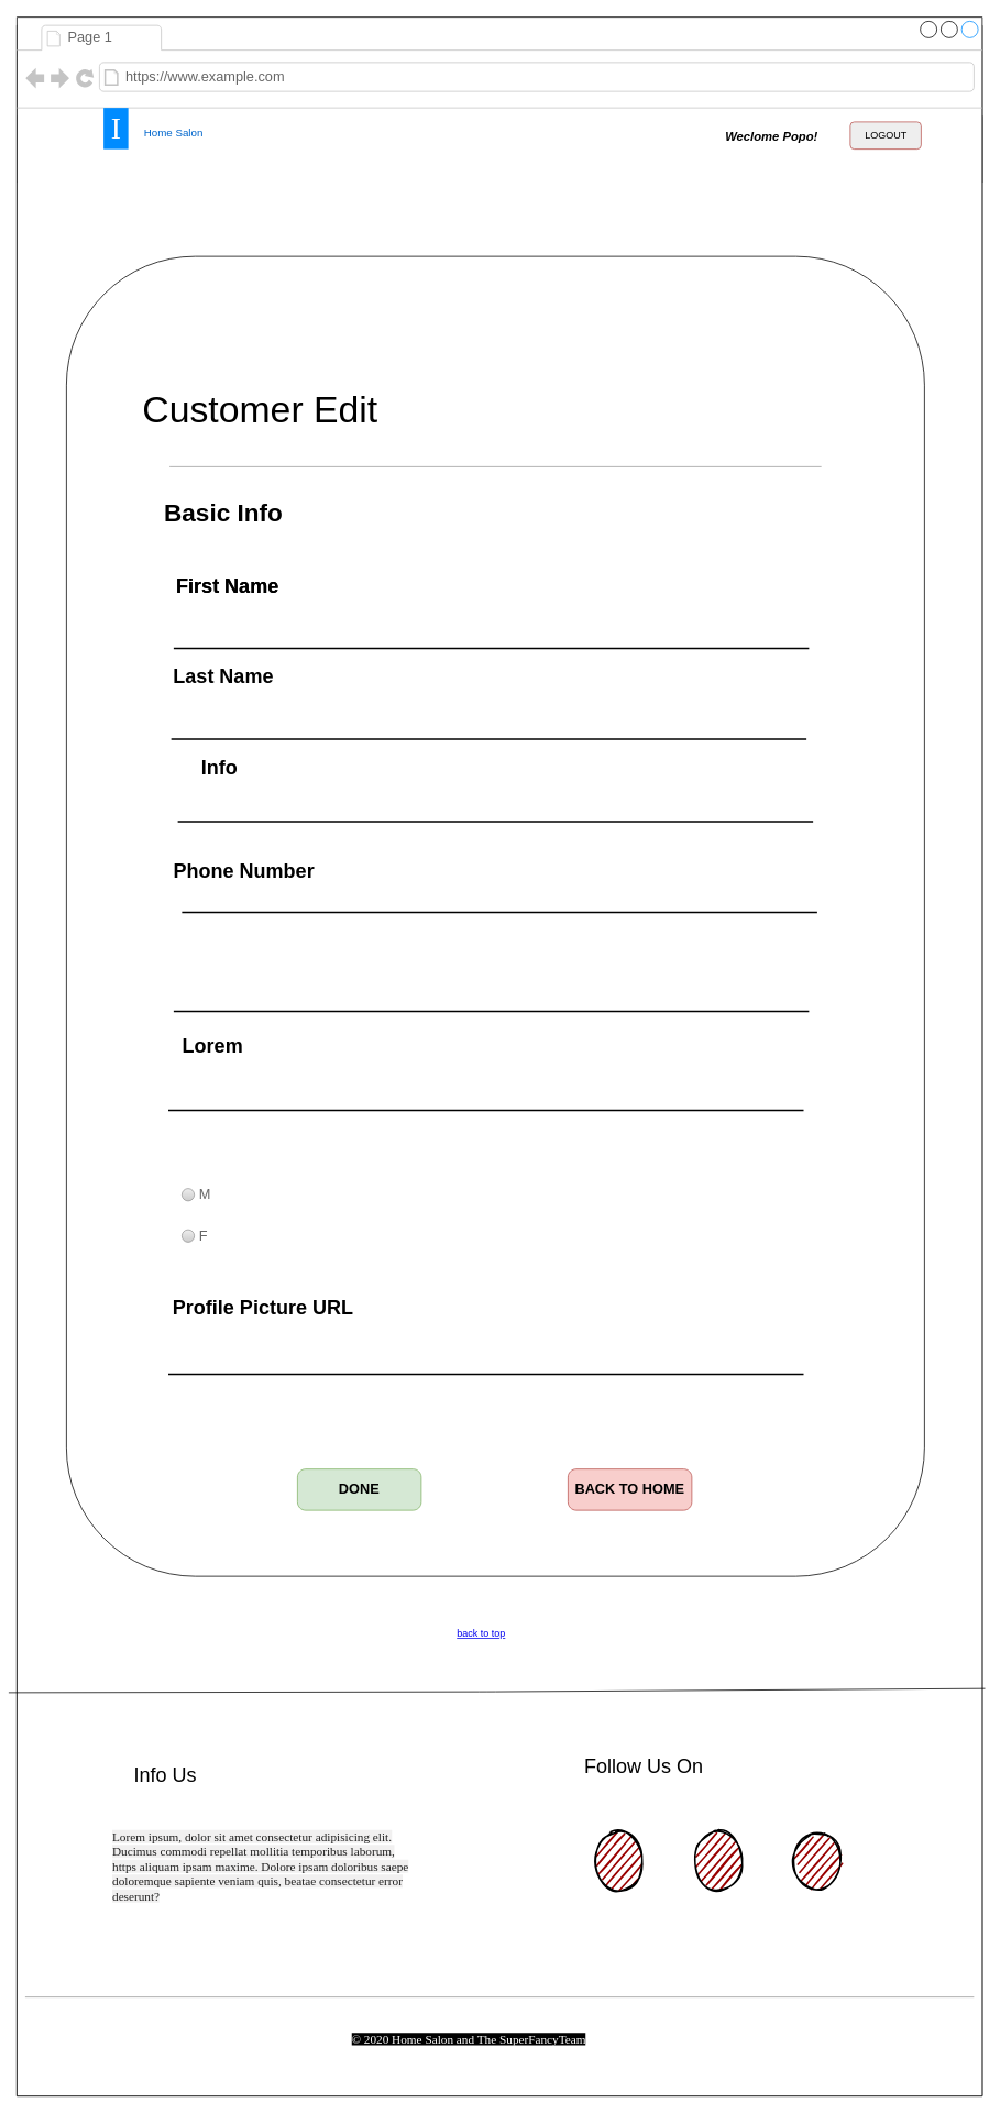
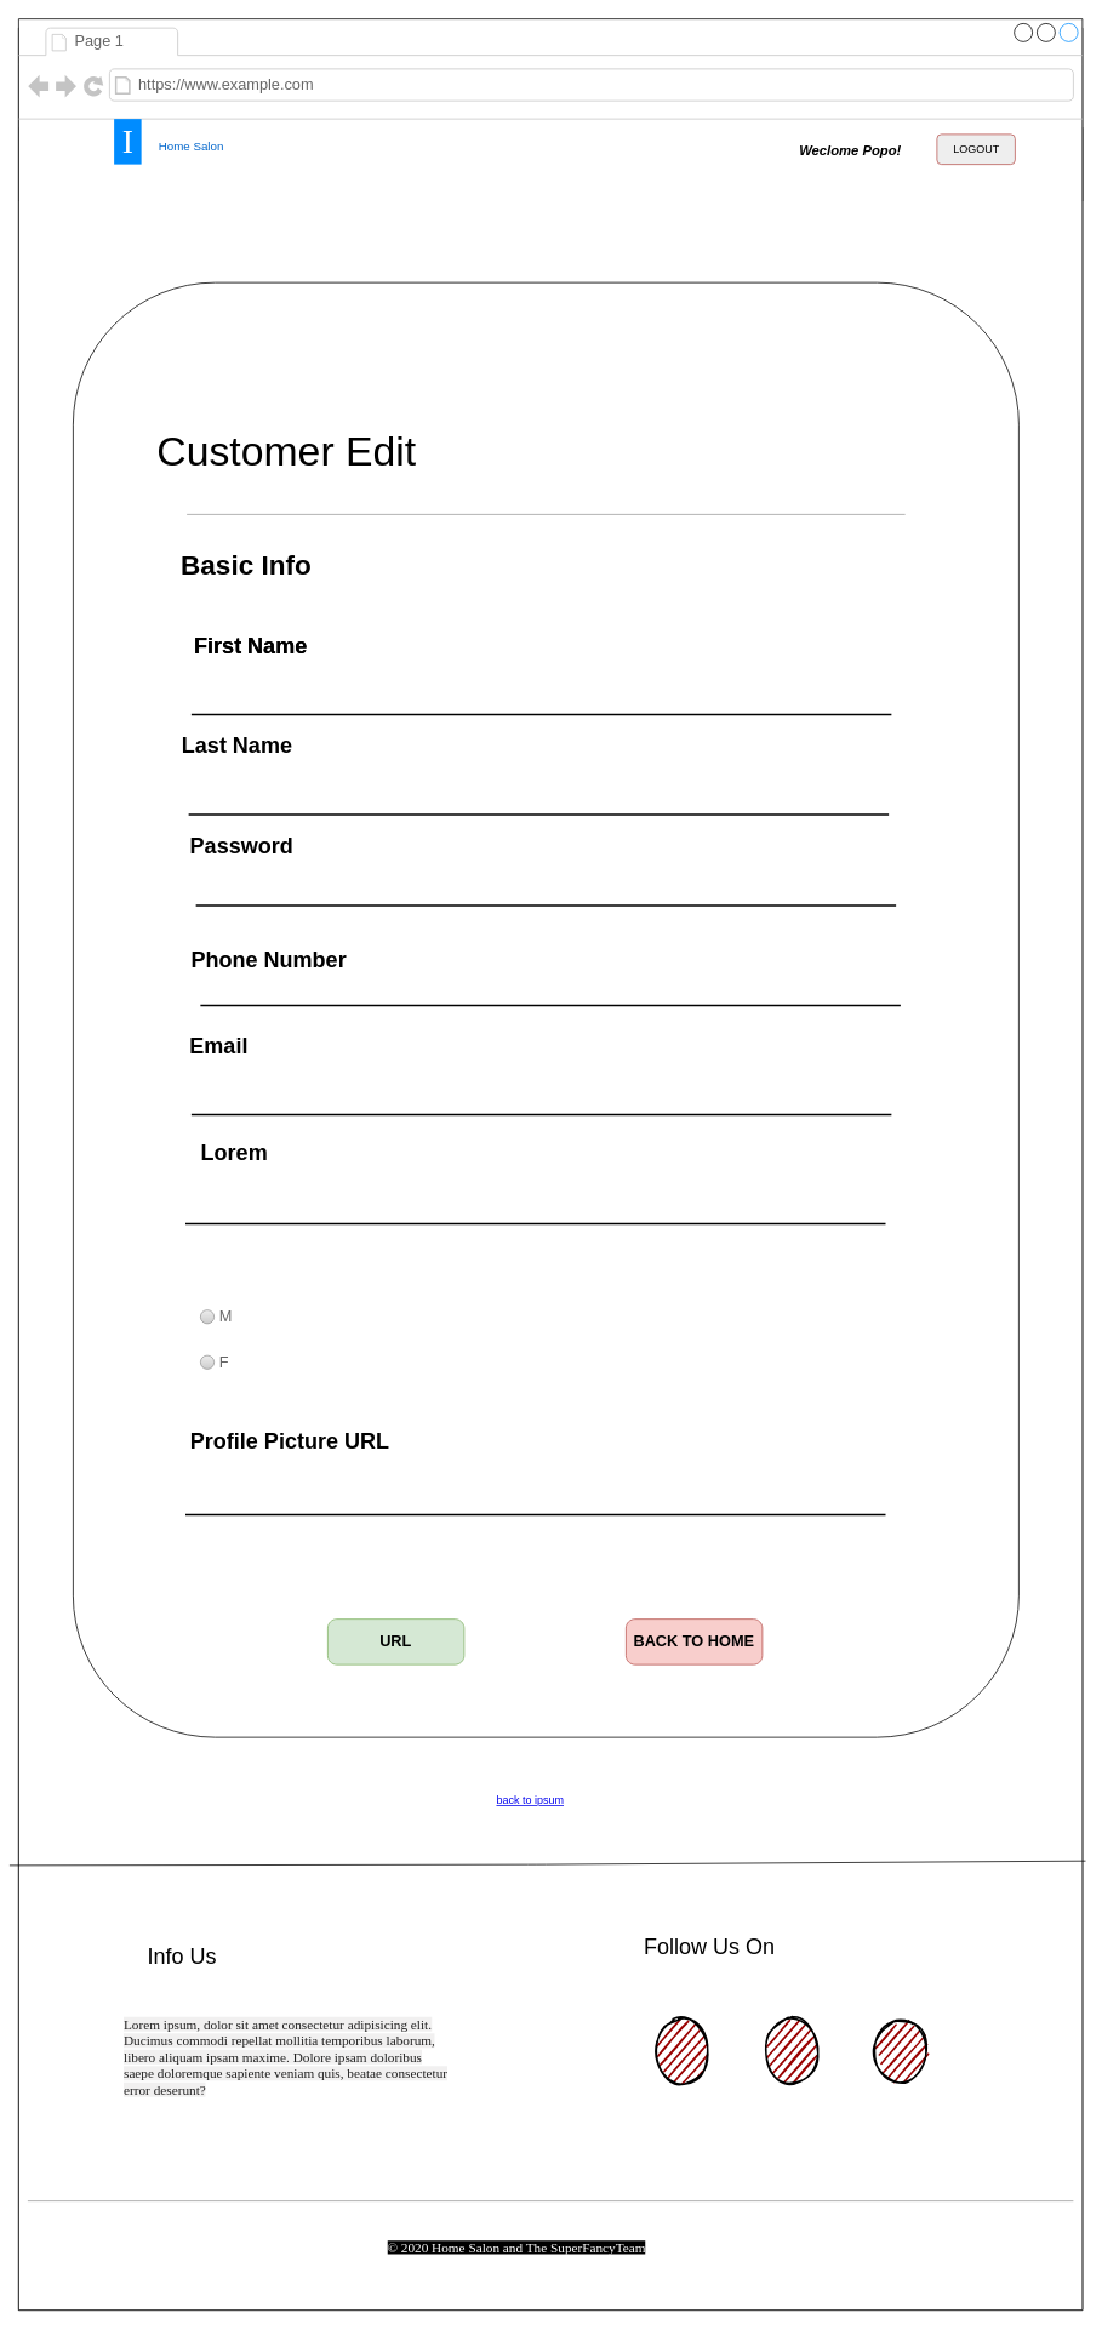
- <mxCell id="42" value="Last Name" style="text;strokeColor=none;fillColor=none;html=1;fontSize=24;fontStyle=1;verticalAlign=middle;align=center;" parent="14" vertex="1"><mxGeometry x="200" y="780" width="100" height="40" as="geometry" /></mxCell>
+ <mxCell id="42" value="Last Name" style="text;strokeColor=none;fillColor=none;html=1;fontSize=24;fontStyle=1;verticalAlign=middle;align=center;" parent="14" vertex="1"><mxGeometry x="190" y="780" width="100" height="40" as="geometry" /></mxCell>
- <mxCell id="40" value="Info" style="text;strokeColor=none;fillColor=none;html=1;fontSize=24;fontStyle=1;verticalAlign=middle;align=center;" parent="14" vertex="1"><mxGeometry x="195" y="890" width="100" height="40" as="geometry" /></mxCell>
+ <mxCell id="40" value="Password" style="text;strokeColor=none;fillColor=none;html=1;fontSize=24;fontStyle=1;verticalAlign=middle;align=center;" parent="14" vertex="1"><mxGeometry x="195" y="890" width="100" height="40" as="geometry" /></mxCell>
+ <mxCell id="38" value="Email" style="text;strokeColor=none;fillColor=none;html=1;fontSize=24;fontStyle=1;verticalAlign=middle;align=center;" parent="14" vertex="1"><mxGeometry x="170" y="1110" width="100" height="40" as="geometry" /></mxCell>
- <mxCell id="31" value="DONE" style="strokeWidth=1;shadow=0;dashed=0;align=center;html=1;shape=mxgraph.mockup.buttons.button;strokeColor=#82b366;mainText=;buttonStyle=round;fontSize=17;fontStyle=1;fillColor=#d5e8d4;whiteSpace=wrap;" parent="14" vertex="1"><mxGeometry x="340" y="1760" width="150" height="50" as="geometry" /></mxCell>
+ <mxCell id="31" value="URL" style="strokeWidth=1;shadow=0;dashed=0;align=center;html=1;shape=mxgraph.mockup.buttons.button;strokeColor=#82b366;mainText=;buttonStyle=round;fontSize=17;fontStyle=1;fillColor=#d5e8d4;whiteSpace=wrap;" parent="14" vertex="1"><mxGeometry x="340" y="1760" width="150" height="50" as="geometry" /></mxCell>
- <mxCell id="22" value="back to top" style="text;html=1;strokeColor=none;fillColor=none;whiteSpace=wrap;align=center;verticalAlign=middle;fontColor=#0000EE;fontStyle=4;" parent="14" vertex="1"><mxGeometry x="490" y="1940" width="146" height="40" as="geometry" /></mxCell>
+ <mxCell id="22" value="back to ipsum" style="text;html=1;strokeColor=none;fillColor=none;whiteSpace=wrap;align=center;verticalAlign=middle;fontColor=#0000EE;fontStyle=4;" parent="14" vertex="1"><mxGeometry x="490" y="1940" width="146" height="40" as="geometry" /></mxCell>
- <mxCell id="54" value="&lt;span style=&quot;color: rgba(0 , 0 , 0 , 0.87) ; font-family: &amp;#34;playfair display&amp;#34; , serif ; font-size: 15px ; background-color: rgba(241 , 240 , 240 , 0.98)&quot;&gt;Lorem ipsum, dolor sit amet consectetur adipisicing elit. Ducimus commodi repellat mollitia temporibus laborum, https aliquam ipsam maxime. Dolore ipsam doloribus saepe doloremque sapiente veniam quis, beatae consectetur error deserunt?&lt;/span&gt;" style="text;html=1;strokeColor=none;fillColor=none;align=left;verticalAlign=middle;whiteSpace=wrap;overflow=hidden;" parent="52" vertex="1"><mxGeometry x="34" y="60" width="365" height="180" as="geometry" /></mxCell>
+ <mxCell id="54" value="&lt;span style=&quot;color: rgba(0 , 0 , 0 , 0.87) ; font-family: &amp;#34;playfair display&amp;#34; , serif ; font-size: 15px ; background-color: rgba(241 , 240 , 240 , 0.98)&quot;&gt;Lorem ipsum, dolor sit amet consectetur adipisicing elit. Ducimus commodi repellat mollitia temporibus laborum, libero aliquam ipsam maxime. Dolore ipsam doloribus saepe doloremque sapiente veniam quis, beatae consectetur error deserunt?&lt;/span&gt;" style="text;html=1;strokeColor=none;fillColor=none;align=left;verticalAlign=middle;whiteSpace=wrap;overflow=hidden;" parent="52" vertex="1"><mxGeometry x="34" y="60" width="365" height="180" as="geometry" /></mxCell>
